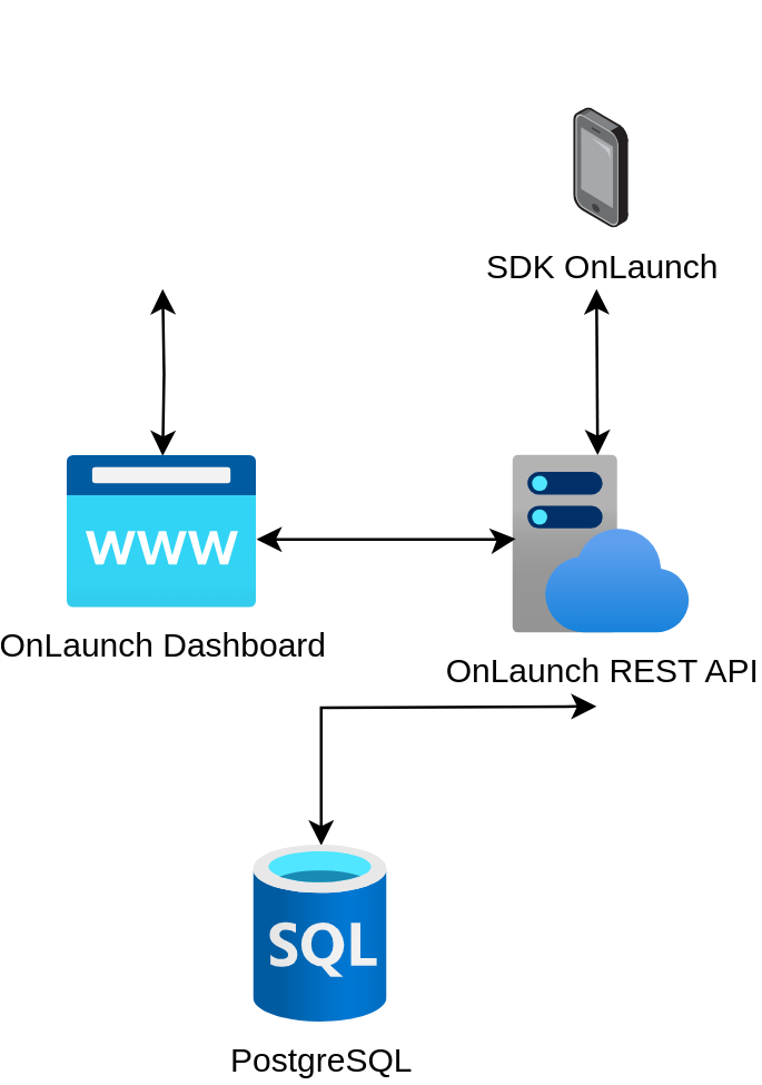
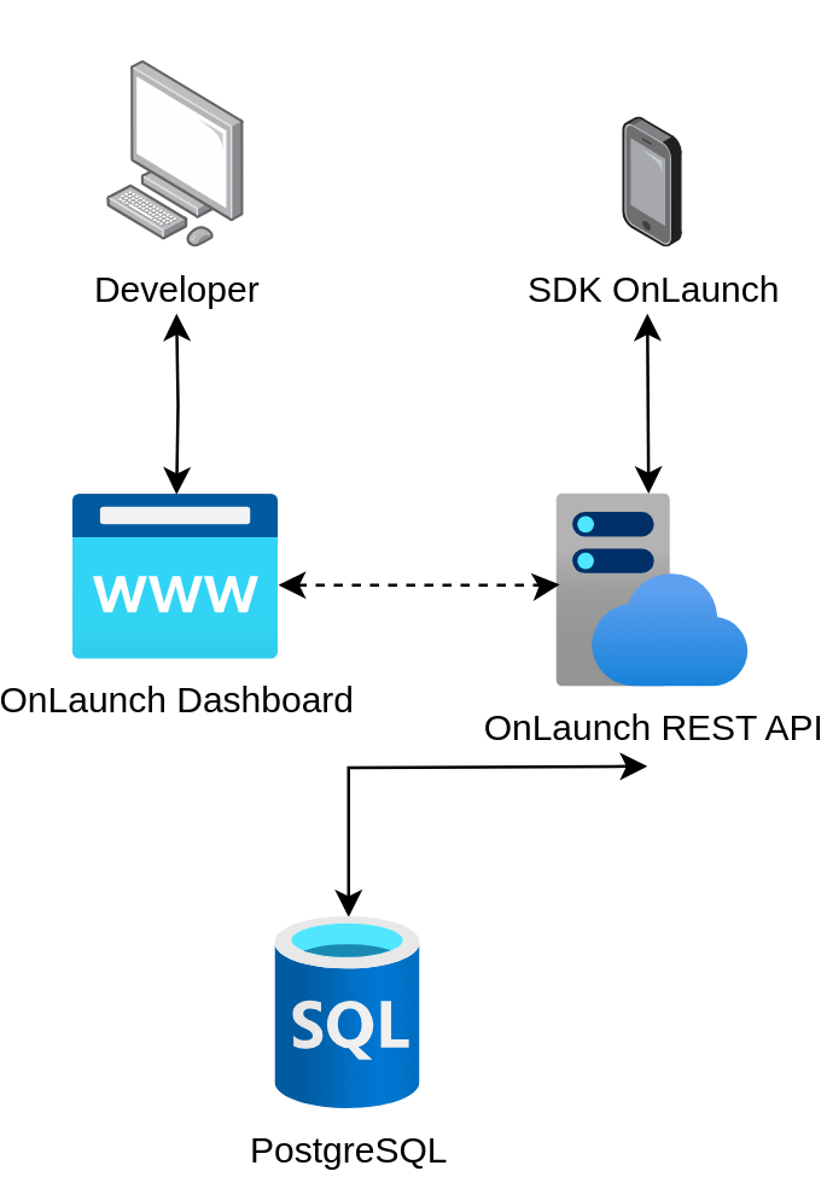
+ <mxCell id="3" value="Developer" style="image;points=[];aspect=fixed;html=1;align=center;shadow=0;dashed=0;image=img/lib/allied_telesis/computer_and_terminals/Personal_Computer.svg;labelPosition=center;verticalLabelPosition=bottom;verticalAlign=top;spacingBottom=0;labelBackgroundColor=default;" vertex="1" parent="1"><mxGeometry x="31.2" width="45.6" height="61.8" as="geometry" y="20" /></mxCell>
- <mxCell id="10" style="edgeStyle=orthogonalEdgeStyle;rounded=0;orthogonalLoop=1;jettySize=auto;html=1;entryX=0.015;entryY=0.466;entryDx=0;entryDy=0;entryPerimeter=0;exitX=0.996;exitY=0.545;exitDx=0;exitDy=0;exitPerimeter=0;startArrow=classic;startFill=1;" edge="1" parent="1" source="9" target="7"><mxGeometry relative="1" as="geometry"><Array as="points"><mxPoint x="179" y="193.4" /></Array></mxGeometry></mxCell>
+ <mxCell id="10" style="edgeStyle=orthogonalEdgeStyle;rounded=0;orthogonalLoop=1;jettySize=auto;html=1;entryX=0.015;entryY=0.466;entryDx=0;entryDy=0;entryPerimeter=0;exitX=0.996;exitY=0.545;exitDx=0;exitDy=0;exitPerimeter=0;startArrow=classic;startFill=1;dashed=1;" edge="1" parent="1" source="9" target="7"><mxGeometry relative="1" as="geometry"><Array as="points"><mxPoint x="179" y="193.4" /></Array></mxGeometry></mxCell>
